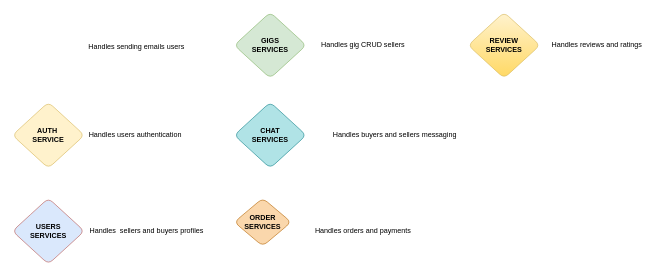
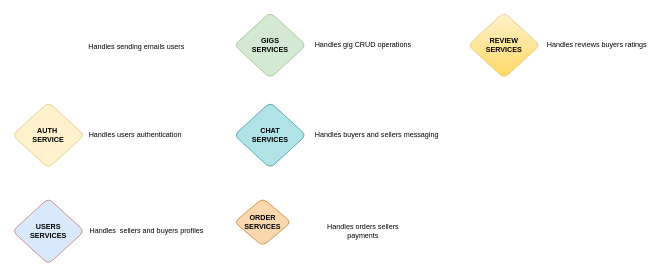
- <mxCell id="11" value="&lt;div&gt;Handles gig CRUD&amp;nbsp;&lt;span style=&quot;background-color: transparent; color: light-dark(rgb(0, 0, 0), rgb(255, 255, 255));&quot;&gt;sellers&lt;/span&gt;&lt;/div&gt;" style="text;html=1;align=center;verticalAlign=middle;whiteSpace=wrap;rounded=1;" parent="1" vertex="1"><mxGeometry x="500" y="50" width="210" height="50" as="geometry" /></mxCell>
+ <mxCell id="11" value="&lt;div&gt;Handles gig CRUD&amp;nbsp;&lt;span style=&quot;background-color: transparent; color: light-dark(rgb(0, 0, 0), rgb(255, 255, 255));&quot;&gt;operations&lt;/span&gt;&lt;/div&gt;" style="text;html=1;align=center;verticalAlign=middle;whiteSpace=wrap;rounded=1;" parent="1" vertex="1"><mxGeometry x="500" y="50" width="210" height="50" as="geometry" /></mxCell>
- <mxCell id="14" value="&lt;div&gt;Handles reviews and ratings&lt;/div&gt;" style="text;html=1;align=center;verticalAlign=middle;whiteSpace=wrap;rounded=1;" parent="1" vertex="1"><mxGeometry x="910" y="50" width="170" height="50" as="geometry" /></mxCell>
+ <mxCell id="14" value="&lt;div&gt;Handles reviews buyers ratings&lt;/div&gt;" style="text;html=1;align=center;verticalAlign=middle;whiteSpace=wrap;rounded=1;" parent="1" vertex="1"><mxGeometry x="910" y="50" width="170" height="50" as="geometry" /></mxCell>
- <mxCell id="12" value="&lt;div&gt;Handles buyers and sellers messaging&lt;/div&gt;" style="text;html=1;align=center;verticalAlign=middle;whiteSpace=wrap;rounded=1;" parent="1" vertex="1"><mxGeometry x="540" y="200" width="236" height="50" as="geometry" /></mxCell>
+ <mxCell id="12" value="&lt;div&gt;Handles buyers and sellers messaging&lt;/div&gt;" style="text;html=1;align=center;verticalAlign=middle;whiteSpace=wrap;rounded=1;" parent="1" vertex="1"><mxGeometry x="510" y="200" width="236" height="50" as="geometry" /></mxCell>
- <mxCell id="13" value="Handles orders and payments" style="text;html=1;align=center;verticalAlign=middle;whiteSpace=wrap;rounded=1;" parent="1" vertex="1"><mxGeometry x="520" y="360" width="170" height="50" as="geometry" /></mxCell>
+ <mxCell id="13" value="Handles orders sellers payments" style="text;html=1;align=center;verticalAlign=middle;whiteSpace=wrap;rounded=1;" parent="1" vertex="1"><mxGeometry x="520" y="360" width="170" height="50" as="geometry" /></mxCell>
